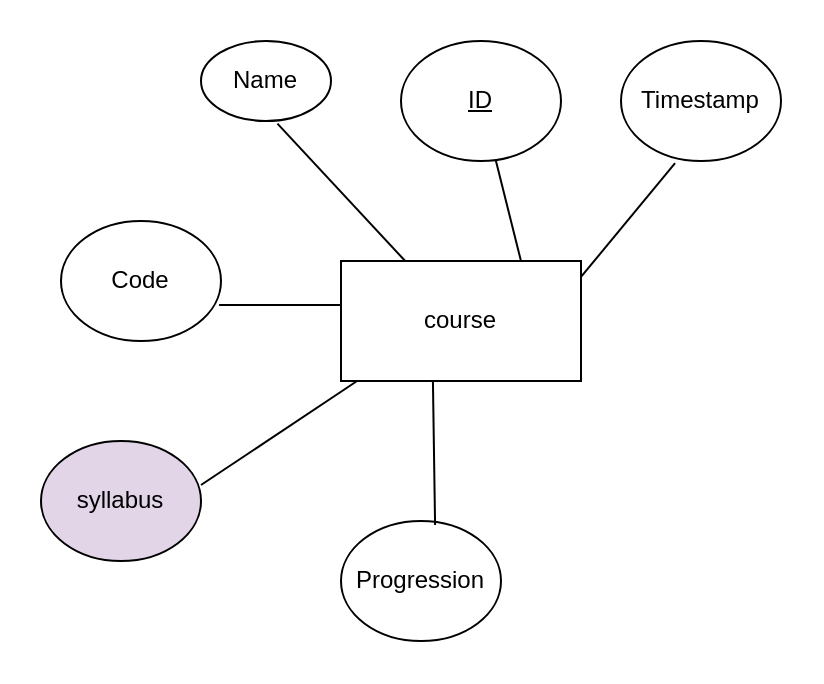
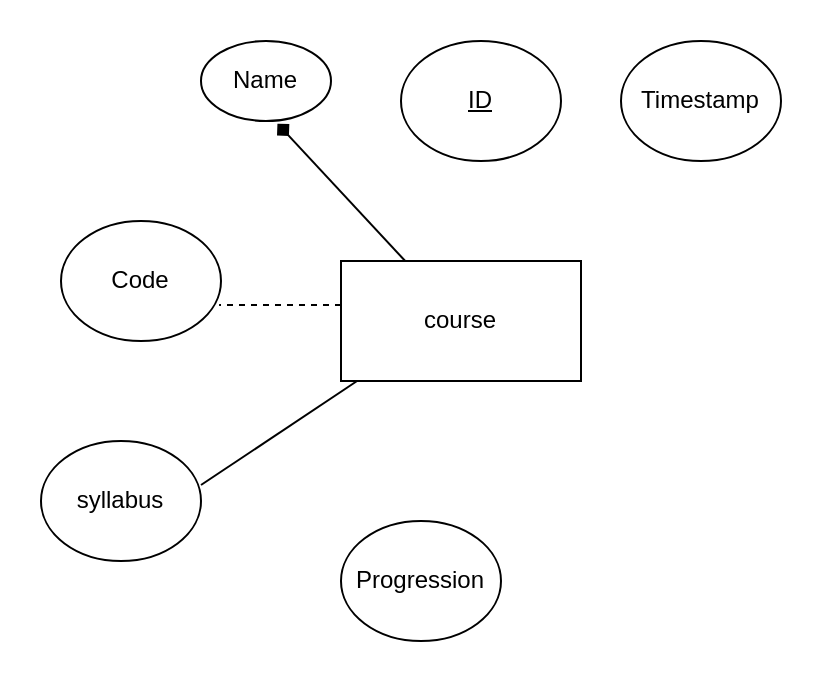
- <mxCell id="6" value="" style="endArrow=none;html=1;entryX=0.588;entryY=1.033;entryDx=0;entryDy=0;entryPerimeter=0;" parent="1" source="2" target="5" edge="1"><mxGeometry width="50" height="50" relative="1" as="geometry"><mxPoint x="270" y="140" as="sourcePoint" /><mxPoint x="257.372" y="89.486" as="targetPoint" /></mxGeometry></mxCell>
+ <mxCell id="6" value="" style="endArrow=diamond;html=1;entryX=0.588;entryY=1.033;entryDx=0;entryDy=0;entryPerimeter=0;" parent="1" source="2" target="5" edge="1"><mxGeometry width="50" height="50" relative="1" as="geometry"><mxPoint x="270" y="140" as="sourcePoint" /><mxPoint x="257.372" y="89.486" as="targetPoint" /></mxGeometry></mxCell>
- <mxCell id="3" value="" style="endArrow=none;html=1;exitX=0.75;exitY=0;exitDx=0;exitDy=0;" parent="1" source="2" target="4" edge="1"><mxGeometry width="50" height="50" relative="1" as="geometry"><mxPoint x="250" y="70" as="sourcePoint" /><mxPoint x="250" y="130" as="targetPoint" /></mxGeometry></mxCell>
- <mxCell id="14" value="" style="endArrow=none;html=1;exitX=1;exitY=0.133;exitDx=0;exitDy=0;entryX=0.338;entryY=1.017;entryDx=0;entryDy=0;entryPerimeter=0;exitPerimeter=0;" parent="1" source="2" target="13" edge="1"><mxGeometry width="50" height="50" relative="1" as="geometry"><mxPoint x="270" y="140" as="sourcePoint" /><mxPoint x="257.372" y="89.486" as="targetPoint" /></mxGeometry></mxCell>
- <mxCell id="7" value="" style="endArrow=none;html=1;entryX=0.988;entryY=0.7;entryDx=0;entryDy=0;entryPerimeter=0;exitX=0;exitY=0.367;exitDx=0;exitDy=0;exitPerimeter=0;" parent="1" source="2" target="8" edge="1"><mxGeometry width="50" height="50" relative="1" as="geometry"><mxPoint x="208.1" y="140" as="sourcePoint" /><mxPoint x="157.04" y="91.98" as="targetPoint" /></mxGeometry></mxCell>
+ <mxCell id="7" value="" style="endArrow=none;html=1;entryX=0.988;entryY=0.7;entryDx=0;entryDy=0;entryPerimeter=0;exitX=0;exitY=0.367;exitDx=0;exitDy=0;exitPerimeter=0;dashed=1;" parent="1" source="2" target="8" edge="1"><mxGeometry width="50" height="50" relative="1" as="geometry"><mxPoint x="208.1" y="140" as="sourcePoint" /><mxPoint x="157.04" y="91.98" as="targetPoint" /></mxGeometry></mxCell>
- <mxCell id="12" value="" style="endArrow=none;html=1;entryX=0.588;entryY=0.033;entryDx=0;entryDy=0;entryPerimeter=0;exitX=0.383;exitY=1;exitDx=0;exitDy=0;exitPerimeter=0;" parent="1" source="2" target="11" edge="1"><mxGeometry width="50" height="50" relative="1" as="geometry"><mxPoint x="188.04" y="200" as="sourcePoint" /><mxPoint x="110" y="252.02" as="targetPoint" /></mxGeometry></mxCell>
- <mxCell id="9" value="syllabus" style="ellipse;whiteSpace=wrap;html=1;fillColor=#e1d5e7;" parent="1" vertex="1"><mxGeometry x="20" y="220" width="80" height="60" as="geometry" /></mxCell>
+ <mxCell id="9" value="syllabus" style="ellipse;whiteSpace=wrap;html=1;" parent="1" vertex="1"><mxGeometry x="20" y="220" width="80" height="60" as="geometry" /></mxCell>
